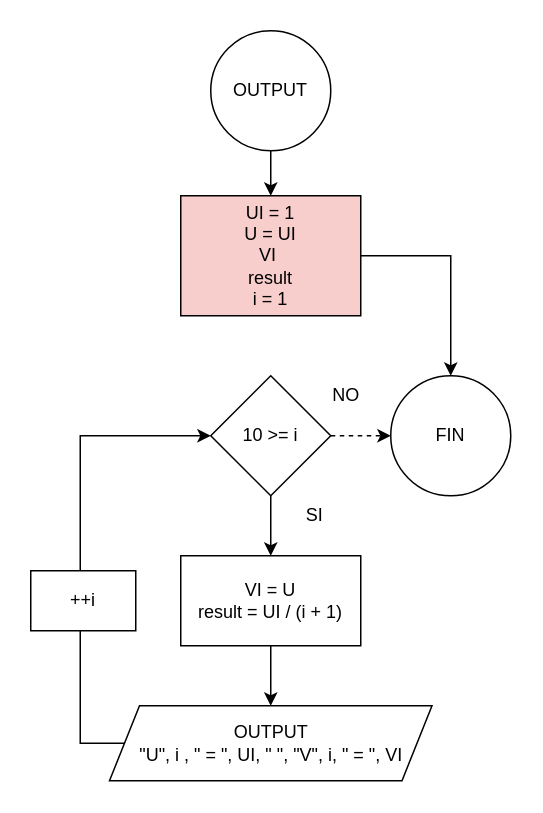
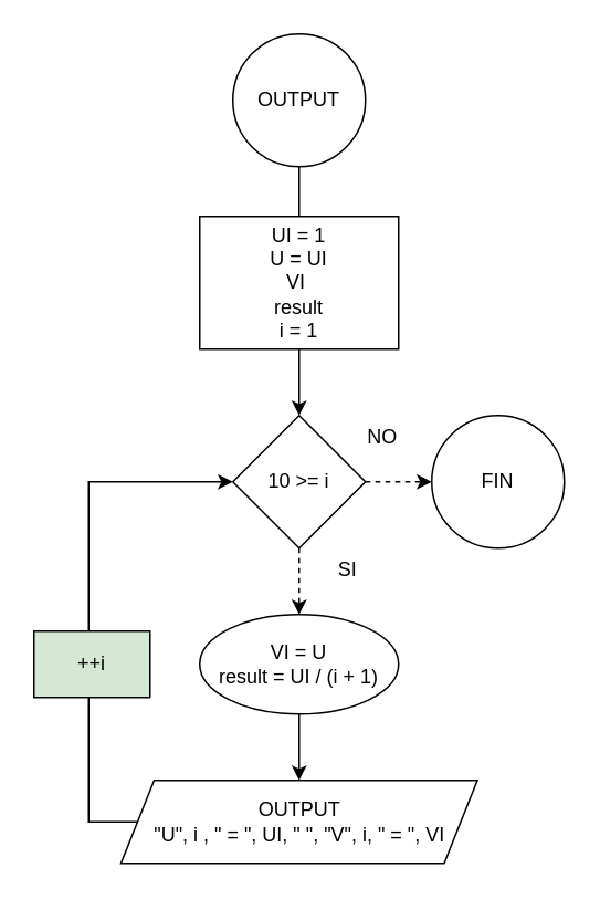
- <mxCell id="2" value="" style="edgeStyle=orthogonalEdgeStyle;rounded=0;orthogonalLoop=1;jettySize=auto;html=1;" edge="1" parent="1" source="3" target="5"><mxGeometry relative="1" as="geometry" /></mxCell>
+ <mxCell id="2" value="" style="edgeStyle=orthogonalEdgeStyle;rounded=0;orthogonalLoop=1;jettySize=auto;html=1;endArrow=none;" edge="1" parent="1" source="3" target="5"><mxGeometry relative="1" as="geometry" /></mxCell>
- <mxCell id="5" value="UI = 1&lt;div&gt;U = UI&lt;/div&gt;&lt;div&gt;VI&amp;nbsp;&lt;/div&gt;&lt;div&gt;result&lt;/div&gt;&lt;div&gt;i = 1&lt;/div&gt;" style="whiteSpace=wrap;html=1;fillColor=#f8cecc;" vertex="1" parent="1"><mxGeometry x="120" y="130" width="120" height="80" as="geometry" /></mxCell>
+ <mxCell id="5" value="UI = 1&lt;div&gt;U = UI&lt;/div&gt;&lt;div&gt;VI&amp;nbsp;&lt;/div&gt;&lt;div&gt;result&lt;/div&gt;&lt;div&gt;i = 1&lt;/div&gt;" style="whiteSpace=wrap;html=1;" vertex="1" parent="1"><mxGeometry x="120" y="130" width="120" height="80" as="geometry" /></mxCell>
- <mxCell id="4" value="" style="edgeStyle=orthogonalEdgeStyle;rounded=0;orthogonalLoop=1;jettySize=auto;html=1;" edge="1" parent="1" source="5" target="10"><mxGeometry relative="1" as="geometry" /></mxCell>
+ <mxCell id="4" value="" style="edgeStyle=orthogonalEdgeStyle;rounded=0;orthogonalLoop=1;jettySize=auto;html=1;" edge="1" parent="1" source="5" target="8"><mxGeometry relative="1" as="geometry" /></mxCell>
- <mxCell id="7" value="" style="edgeStyle=orthogonalEdgeStyle;rounded=0;orthogonalLoop=1;jettySize=auto;html=1;" edge="1" parent="1" source="8" target="13"><mxGeometry relative="1" as="geometry" /></mxCell>
+ <mxCell id="7" value="" style="edgeStyle=orthogonalEdgeStyle;rounded=0;orthogonalLoop=1;jettySize=auto;html=1;dashed=1;" edge="1" parent="1" source="8" target="13"><mxGeometry relative="1" as="geometry" /></mxCell>
- <mxCell id="16" value="++i" style="whiteSpace=wrap;html=1;" vertex="1" parent="1"><mxGeometry x="20" y="380" width="70" height="40" as="geometry" /></mxCell>
+ <mxCell id="16" value="++i" style="whiteSpace=wrap;html=1;fillColor=#d5e8d4;" vertex="1" parent="1"><mxGeometry x="20" y="380" width="70" height="40" as="geometry" /></mxCell>
- <mxCell id="13" value="VI = U&lt;div&gt;result = UI / (i + 1)&lt;/div&gt;" style="whiteSpace=wrap;html=1;" vertex="1" parent="1"><mxGeometry x="120" y="370" width="120" height="60" as="geometry" /></mxCell>
+ <mxCell id="13" value="VI = U&lt;div&gt;result = UI / (i + 1)&lt;/div&gt;" style="ellipse;whiteSpace=wrap;html=1;" vertex="1" parent="1"><mxGeometry x="120" y="370" width="120" height="60" as="geometry" /></mxCell>
